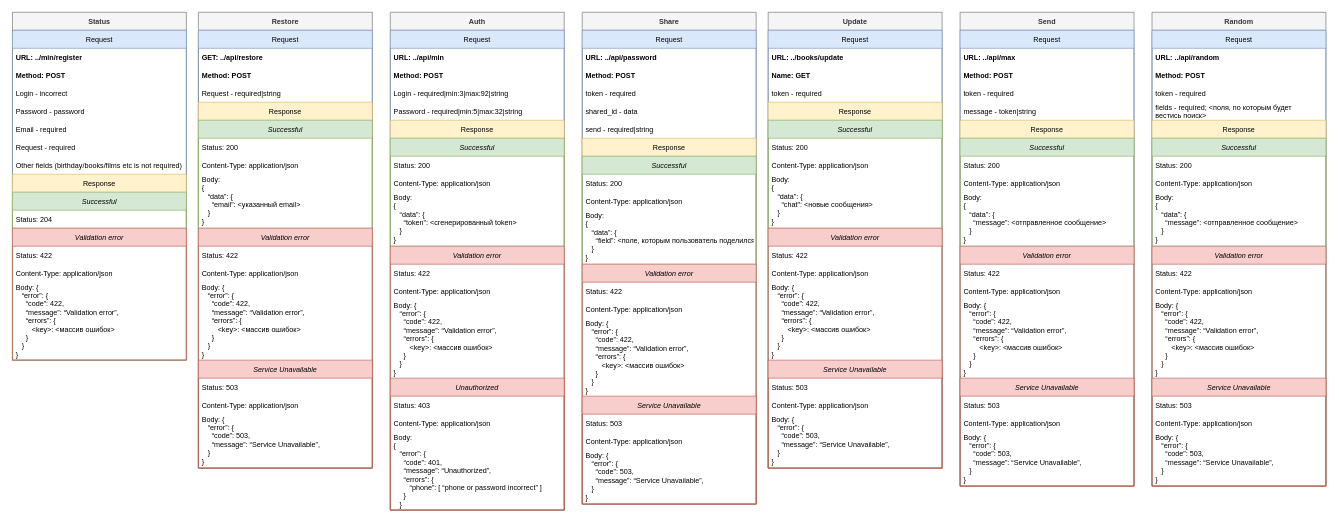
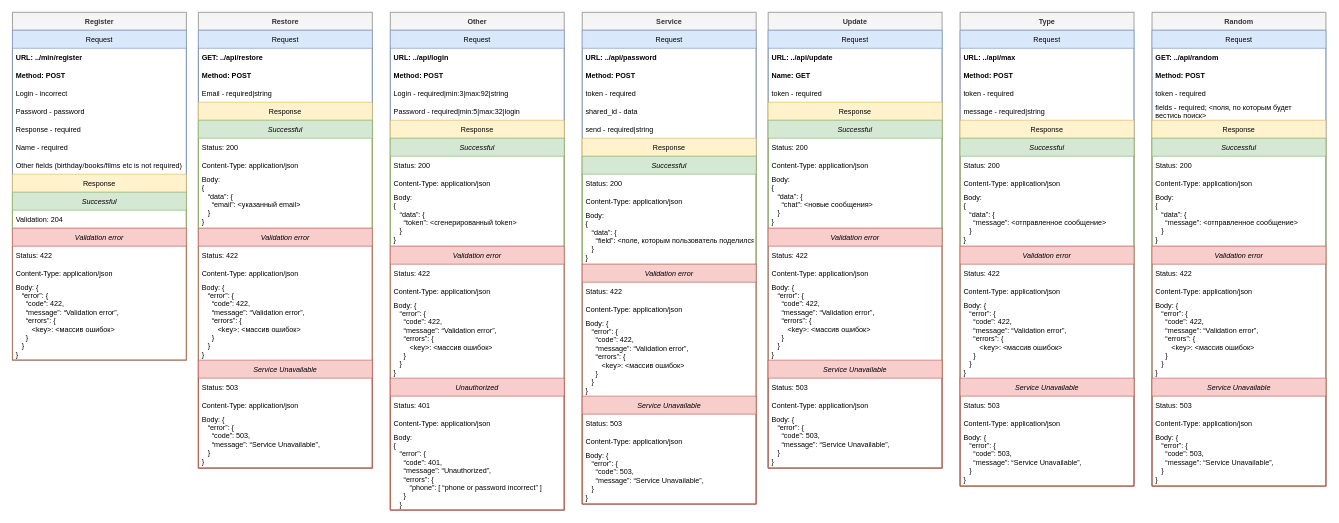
- <mxCell id="115" value="Status" style="swimlane;fontStyle=1;childLayout=stackLayout;horizontal=1;startSize=30;horizontalStack=0;resizeParent=1;resizeParentMax=0;resizeLast=0;collapsible=1;marginBottom=0;fillColor=#f5f5f5;fontColor=#333333;strokeColor=#666666;" parent="1" vertex="1"><mxGeometry x="20" width="290" height="580" as="geometry" y="20" /></mxCell>
+ <mxCell id="115" value="Register" style="swimlane;fontStyle=1;childLayout=stackLayout;horizontal=1;startSize=30;horizontalStack=0;resizeParent=1;resizeParentMax=0;resizeLast=0;collapsible=1;marginBottom=0;fillColor=#f5f5f5;fontColor=#333333;strokeColor=#666666;" parent="1" vertex="1"><mxGeometry x="20" width="290" height="580" as="geometry" y="20" /></mxCell>
- <mxCell id="20" value="Auth" style="swimlane;fontStyle=1;childLayout=stackLayout;horizontal=1;startSize=30;horizontalStack=0;resizeParent=1;resizeParentMax=0;resizeLast=0;collapsible=1;marginBottom=0;fillColor=#f5f5f5;fontColor=#333333;strokeColor=#666666;" parent="1" vertex="1"><mxGeometry x="650" width="290" height="830" as="geometry" y="20" /></mxCell>
+ <mxCell id="20" value="Other" style="swimlane;fontStyle=1;childLayout=stackLayout;horizontal=1;startSize=30;horizontalStack=0;resizeParent=1;resizeParentMax=0;resizeLast=0;collapsible=1;marginBottom=0;fillColor=#f5f5f5;fontColor=#333333;strokeColor=#666666;" parent="1" vertex="1"><mxGeometry x="650" width="290" height="830" as="geometry" y="20" /></mxCell>
- <mxCell id="76" value="Share" style="swimlane;fontStyle=1;childLayout=stackLayout;horizontal=1;startSize=30;horizontalStack=0;resizeParent=1;resizeParentMax=0;resizeLast=0;collapsible=1;marginBottom=0;fillColor=#f5f5f5;fontColor=#333333;strokeColor=#666666;" parent="1" vertex="1"><mxGeometry x="970" width="290" height="820" as="geometry" y="20" /></mxCell>
+ <mxCell id="76" value="Service" style="swimlane;fontStyle=1;childLayout=stackLayout;horizontal=1;startSize=30;horizontalStack=0;resizeParent=1;resizeParentMax=0;resizeLast=0;collapsible=1;marginBottom=0;fillColor=#f5f5f5;fontColor=#333333;strokeColor=#666666;" parent="1" vertex="1"><mxGeometry x="970" width="290" height="820" as="geometry" y="20" /></mxCell>
- <mxCell id="57" value="Send" style="swimlane;fontStyle=1;childLayout=stackLayout;horizontal=1;startSize=30;horizontalStack=0;resizeParent=1;resizeParentMax=0;resizeLast=0;collapsible=1;marginBottom=0;fillColor=#f5f5f5;fontColor=#333333;strokeColor=#666666;" parent="1" vertex="1"><mxGeometry x="1600" width="290" height="790" as="geometry" y="20" /></mxCell>
+ <mxCell id="57" value="Type" style="swimlane;fontStyle=1;childLayout=stackLayout;horizontal=1;startSize=30;horizontalStack=0;resizeParent=1;resizeParentMax=0;resizeLast=0;collapsible=1;marginBottom=0;fillColor=#f5f5f5;fontColor=#333333;strokeColor=#666666;" parent="1" vertex="1"><mxGeometry x="1600" width="290" height="790" as="geometry" y="20" /></mxCell>
- <mxCell id="22" value="URL: ../api/min" style="text;strokeColor=none;fillColor=none;align=left;verticalAlign=middle;spacingLeft=4;spacingRight=4;overflow=hidden;points=[[0,0.5],[1,0.5]];portConstraint=eastwest;rotatable=0;fontStyle=1" parent="21" vertex="1"><mxGeometry y="30" width="290" height="30" as="geometry" /></mxCell>
+ <mxCell id="22" value="URL: ../api/login" style="text;strokeColor=none;fillColor=none;align=left;verticalAlign=middle;spacingLeft=4;spacingRight=4;overflow=hidden;points=[[0,0.5],[1,0.5]];portConstraint=eastwest;rotatable=0;fontStyle=1" parent="21" vertex="1"><mxGeometry y="30" width="290" height="30" as="geometry" /></mxCell>
- <mxCell id="41" value="URL: ../books/update" style="text;strokeColor=none;fillColor=none;align=left;verticalAlign=middle;spacingLeft=4;spacingRight=4;overflow=hidden;points=[[0,0.5],[1,0.5]];portConstraint=eastwest;rotatable=0;fontStyle=1" parent="40" vertex="1"><mxGeometry y="30" width="290" height="30" as="geometry" /></mxCell>
+ <mxCell id="41" value="URL: ../api/update" style="text;strokeColor=none;fillColor=none;align=left;verticalAlign=middle;spacingLeft=4;spacingRight=4;overflow=hidden;points=[[0,0.5],[1,0.5]];portConstraint=eastwest;rotatable=0;fontStyle=1" parent="40" vertex="1"><mxGeometry y="30" width="290" height="30" as="geometry" /></mxCell>
- <mxCell id="98" value="URL: ../api/random" style="text;strokeColor=none;fillColor=none;align=left;verticalAlign=middle;spacingLeft=4;spacingRight=4;overflow=hidden;points=[[0,0.5],[1,0.5]];portConstraint=eastwest;rotatable=0;fontStyle=1" parent="97" vertex="1"><mxGeometry y="30" width="290" height="30" as="geometry" /></mxCell>
+ <mxCell id="98" value="GET: ../api/random" style="text;strokeColor=none;fillColor=none;align=left;verticalAlign=middle;spacingLeft=4;spacingRight=4;overflow=hidden;points=[[0,0.5],[1,0.5]];portConstraint=eastwest;rotatable=0;fontStyle=1" parent="97" vertex="1"><mxGeometry y="30" width="290" height="30" as="geometry" /></mxCell>
- <mxCell id="6" value="Request - required|string" style="text;strokeColor=none;fillColor=none;align=left;verticalAlign=middle;spacingLeft=4;spacingRight=4;overflow=hidden;points=[[0,0.5],[1,0.5]];portConstraint=eastwest;rotatable=0;" parent="3" vertex="1"><mxGeometry y="90" width="290" height="30" as="geometry" /></mxCell>
+ <mxCell id="6" value="Email - required|string" style="text;strokeColor=none;fillColor=none;align=left;verticalAlign=middle;spacingLeft=4;spacingRight=4;overflow=hidden;points=[[0,0.5],[1,0.5]];portConstraint=eastwest;rotatable=0;" parent="3" vertex="1"><mxGeometry y="90" width="290" height="30" as="geometry" /></mxCell>
- <mxCell id="25" value="Password - required|min:5|max:32|string" style="text;strokeColor=none;fillColor=none;align=left;verticalAlign=middle;spacingLeft=4;spacingRight=4;overflow=hidden;points=[[0,0.5],[1,0.5]];portConstraint=eastwest;rotatable=0;" parent="21" vertex="1"><mxGeometry y="120" width="290" height="30" as="geometry" /></mxCell>
+ <mxCell id="25" value="Password - required|min:5|max:32|login" style="text;strokeColor=none;fillColor=none;align=left;verticalAlign=middle;spacingLeft=4;spacingRight=4;overflow=hidden;points=[[0,0.5],[1,0.5]];portConstraint=eastwest;rotatable=0;" parent="21" vertex="1"><mxGeometry y="120" width="290" height="30" as="geometry" /></mxCell>
- <mxCell id="62" value="message - token|string" style="text;strokeColor=none;fillColor=none;align=left;verticalAlign=middle;spacingLeft=4;spacingRight=4;overflow=hidden;points=[[0,0.5],[1,0.5]];portConstraint=eastwest;rotatable=0;" parent="58" vertex="1"><mxGeometry y="120" width="290" height="30" as="geometry" /></mxCell>
+ <mxCell id="62" value="message - required|string" style="text;strokeColor=none;fillColor=none;align=left;verticalAlign=middle;spacingLeft=4;spacingRight=4;overflow=hidden;points=[[0,0.5],[1,0.5]];portConstraint=eastwest;rotatable=0;" parent="58" vertex="1"><mxGeometry y="120" width="290" height="30" as="geometry" /></mxCell>
- <mxCell id="121" value="Email - required" style="text;strokeColor=none;fillColor=none;align=left;verticalAlign=middle;spacingLeft=4;spacingRight=4;overflow=hidden;points=[[0,0.5],[1,0.5]];portConstraint=eastwest;rotatable=0;" parent="116" vertex="1"><mxGeometry y="150" width="290" height="30" as="geometry" /></mxCell>
+ <mxCell id="121" value="Response - required" style="text;strokeColor=none;fillColor=none;align=left;verticalAlign=middle;spacingLeft=4;spacingRight=4;overflow=hidden;points=[[0,0.5],[1,0.5]];portConstraint=eastwest;rotatable=0;" parent="116" vertex="1"><mxGeometry y="150" width="290" height="30" as="geometry" /></mxCell>
- <mxCell id="122" value="Request - required" style="text;strokeColor=none;fillColor=none;align=left;verticalAlign=middle;spacingLeft=4;spacingRight=4;overflow=hidden;points=[[0,0.5],[1,0.5]];portConstraint=eastwest;rotatable=0;" parent="116" vertex="1"><mxGeometry y="180" width="290" height="30" as="geometry" /></mxCell>
+ <mxCell id="122" value="Name - required" style="text;strokeColor=none;fillColor=none;align=left;verticalAlign=middle;spacingLeft=4;spacingRight=4;overflow=hidden;points=[[0,0.5],[1,0.5]];portConstraint=eastwest;rotatable=0;" parent="116" vertex="1"><mxGeometry y="180" width="290" height="30" as="geometry" /></mxCell>
- <mxCell id="126" value="Status: 204" style="text;strokeColor=none;fillColor=none;align=left;verticalAlign=middle;spacingLeft=4;spacingRight=4;overflow=hidden;points=[[0,0.5],[1,0.5]];portConstraint=eastwest;rotatable=0;" parent="125" vertex="1"><mxGeometry y="30" width="290" height="30" as="geometry" /></mxCell>
+ <mxCell id="126" value="Validation: 204" style="text;strokeColor=none;fillColor=none;align=left;verticalAlign=middle;spacingLeft=4;spacingRight=4;overflow=hidden;points=[[0,0.5],[1,0.5]];portConstraint=eastwest;rotatable=0;" parent="125" vertex="1"><mxGeometry y="30" width="290" height="30" as="geometry" /></mxCell>
- <mxCell id="36" value="Status: 403" style="text;strokeColor=none;fillColor=none;align=left;verticalAlign=middle;spacingLeft=4;spacingRight=4;overflow=hidden;points=[[0,0.5],[1,0.5]];portConstraint=eastwest;rotatable=0;" parent="35" vertex="1"><mxGeometry y="30" width="290" height="30" as="geometry" /></mxCell>
+ <mxCell id="36" value="Status: 401" style="text;strokeColor=none;fillColor=none;align=left;verticalAlign=middle;spacingLeft=4;spacingRight=4;overflow=hidden;points=[[0,0.5],[1,0.5]];portConstraint=eastwest;rotatable=0;" parent="35" vertex="1"><mxGeometry y="30" width="290" height="30" as="geometry" /></mxCell>
